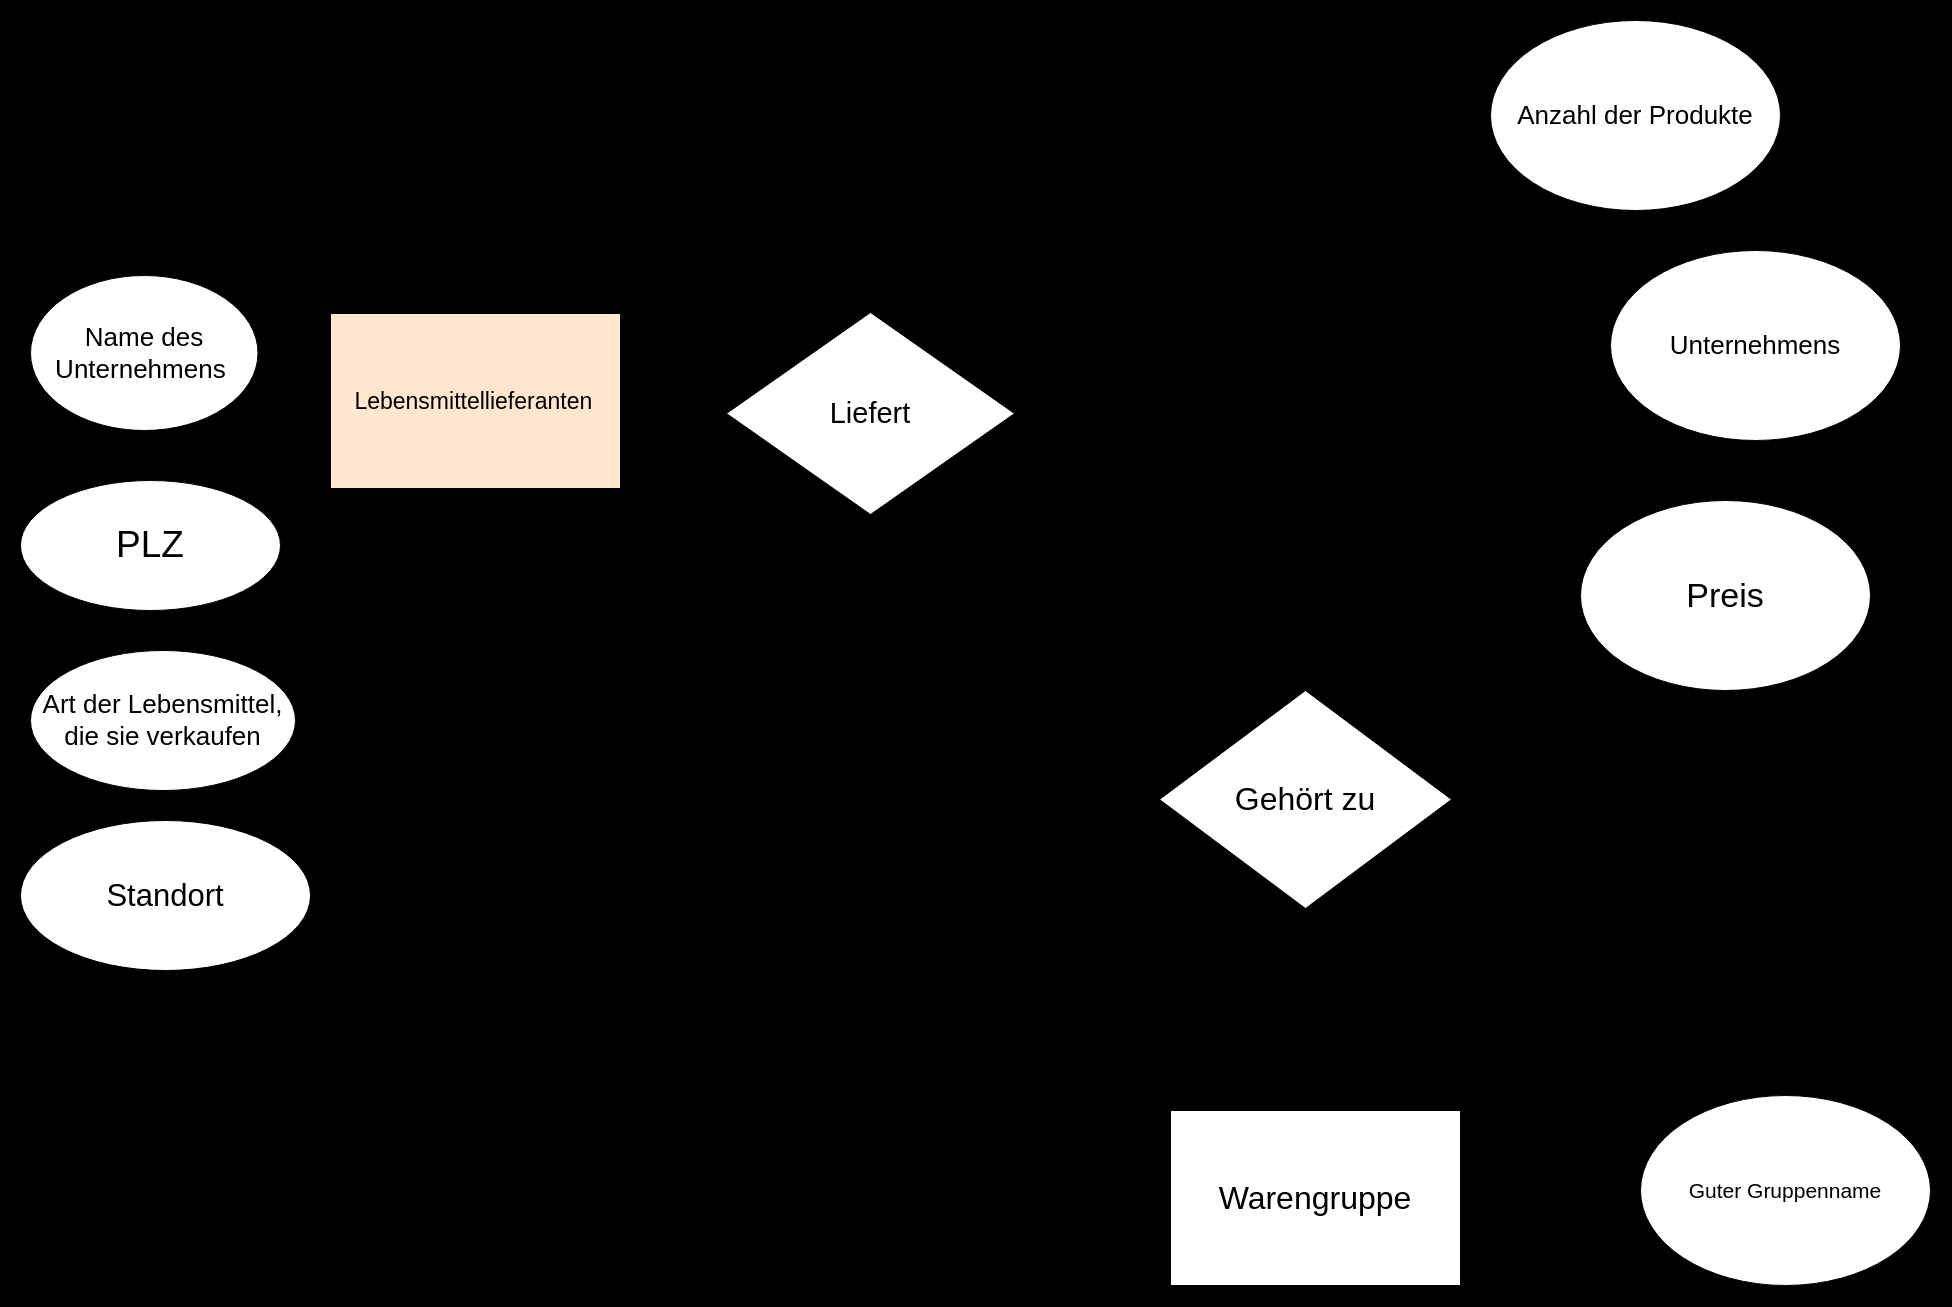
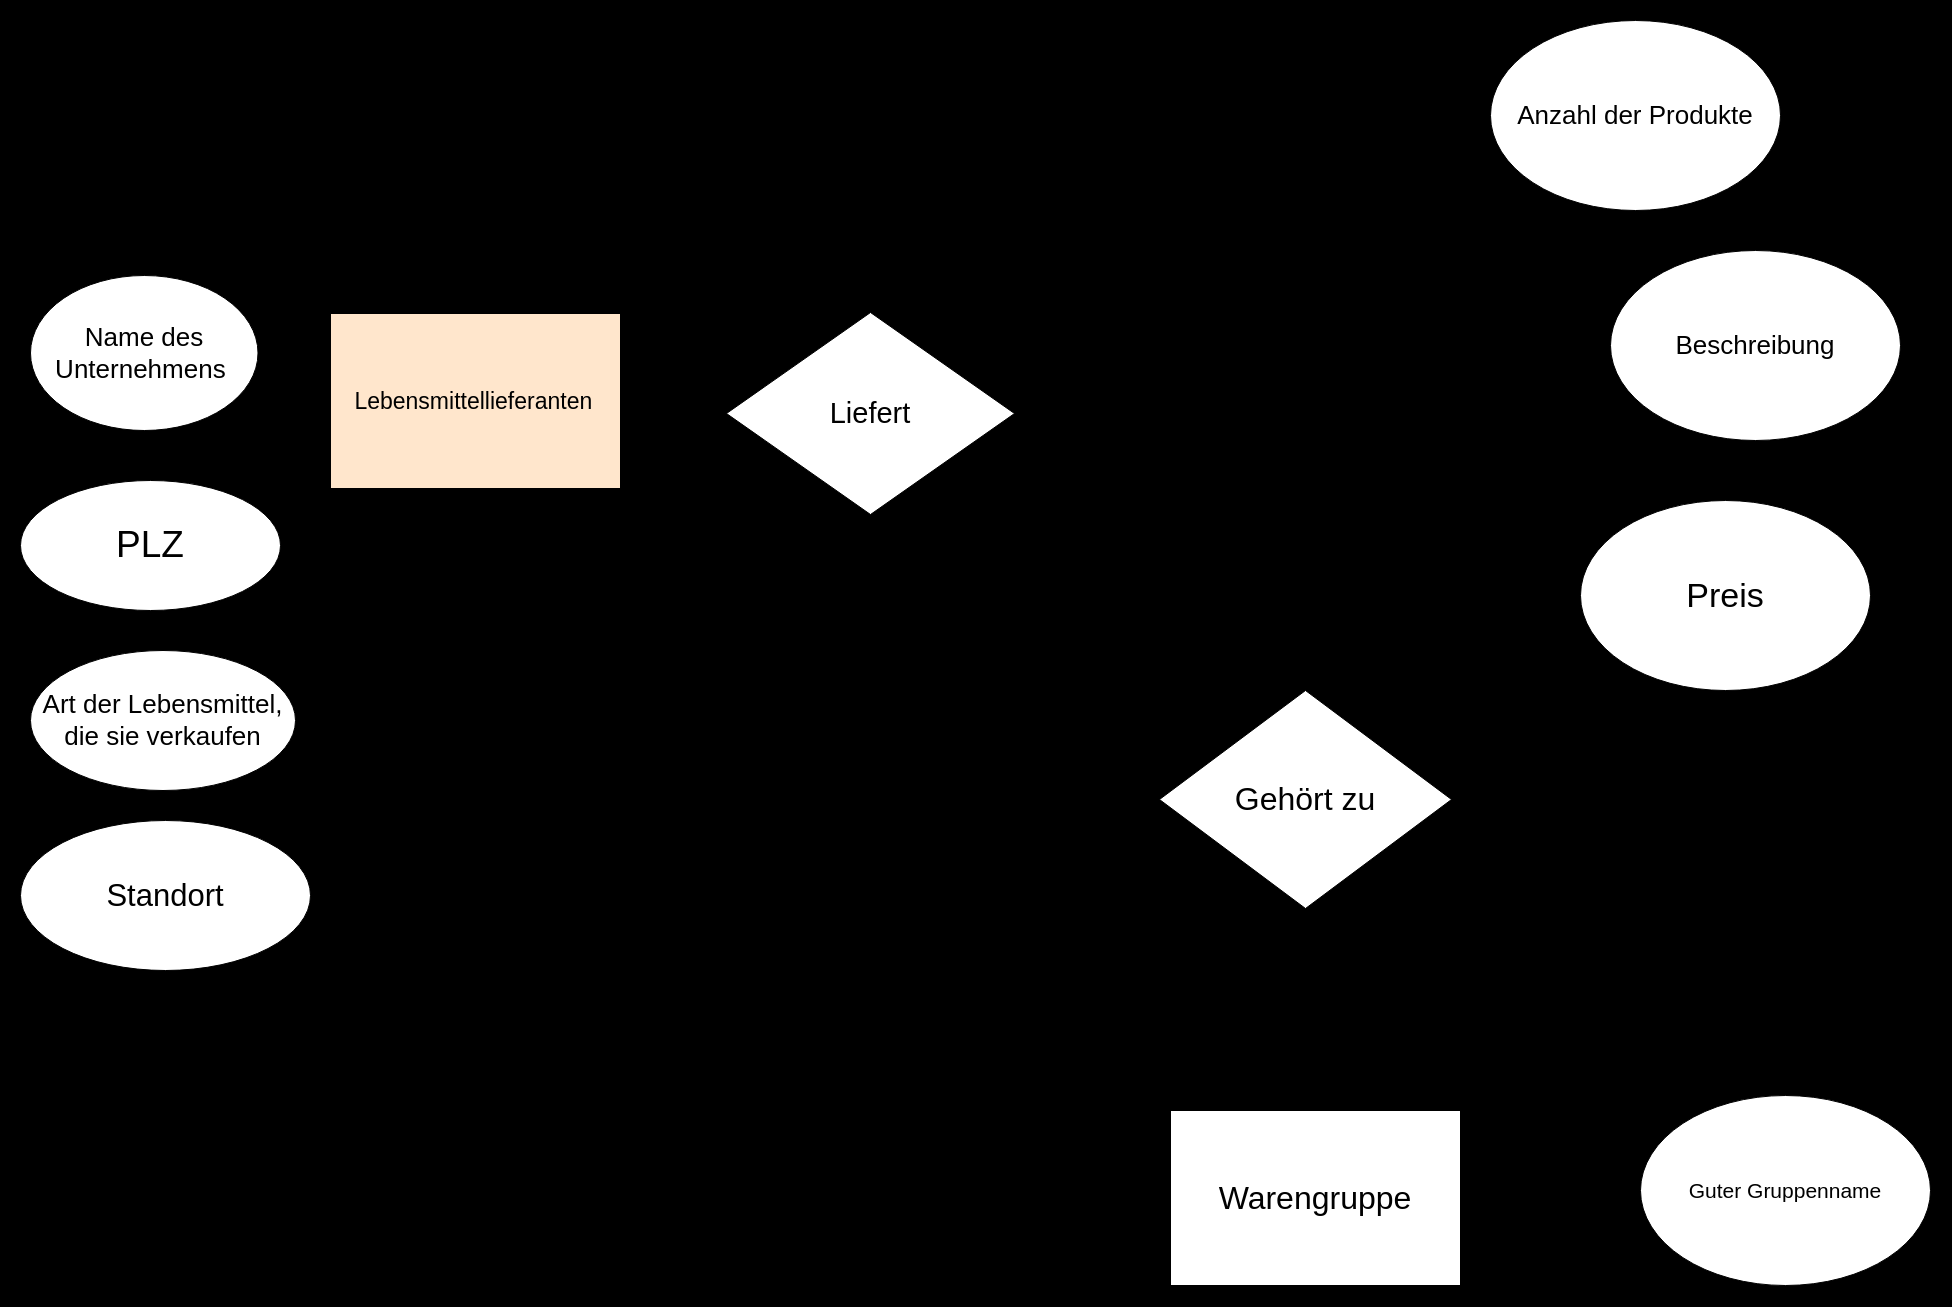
- <mxCell id="13" value="&lt;font style=&quot;font-size: 26px;&quot;&gt;Unternehmens&lt;/font&gt;" style="ellipse;whiteSpace=wrap;html=1;" vertex="1" parent="1"><mxGeometry x="1610" y="250" width="290" height="190" as="geometry" /></mxCell>
+ <mxCell id="13" value="&lt;font style=&quot;font-size: 26px;&quot;&gt;Beschreibung&lt;/font&gt;" style="ellipse;whiteSpace=wrap;html=1;" vertex="1" parent="1"><mxGeometry x="1610" y="250" width="290" height="190" as="geometry" /></mxCell>
